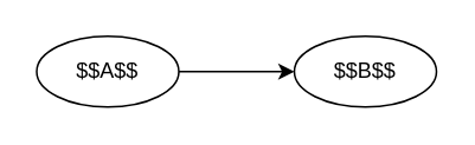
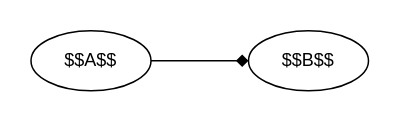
- <mxCell id="2" style="edgeStyle=orthogonalEdgeStyle;rounded=0;orthogonalLoop=1;jettySize=auto;html=1;exitX=1;exitY=0.5;exitDx=0;exitDy=0;entryX=0;entryY=0.5;entryDx=0;entryDy=0;" edge="1" parent="1" source="3" target="4"><mxGeometry relative="1" as="geometry" /></mxCell>
+ <mxCell id="2" style="edgeStyle=orthogonalEdgeStyle;rounded=0;orthogonalLoop=1;jettySize=auto;html=1;exitX=1;exitY=0.5;exitDx=0;exitDy=0;entryX=0;entryY=0.5;entryDx=0;entryDy=0;endArrow=diamond;" edge="1" parent="1" source="3" target="4"><mxGeometry relative="1" as="geometry" /></mxCell>
